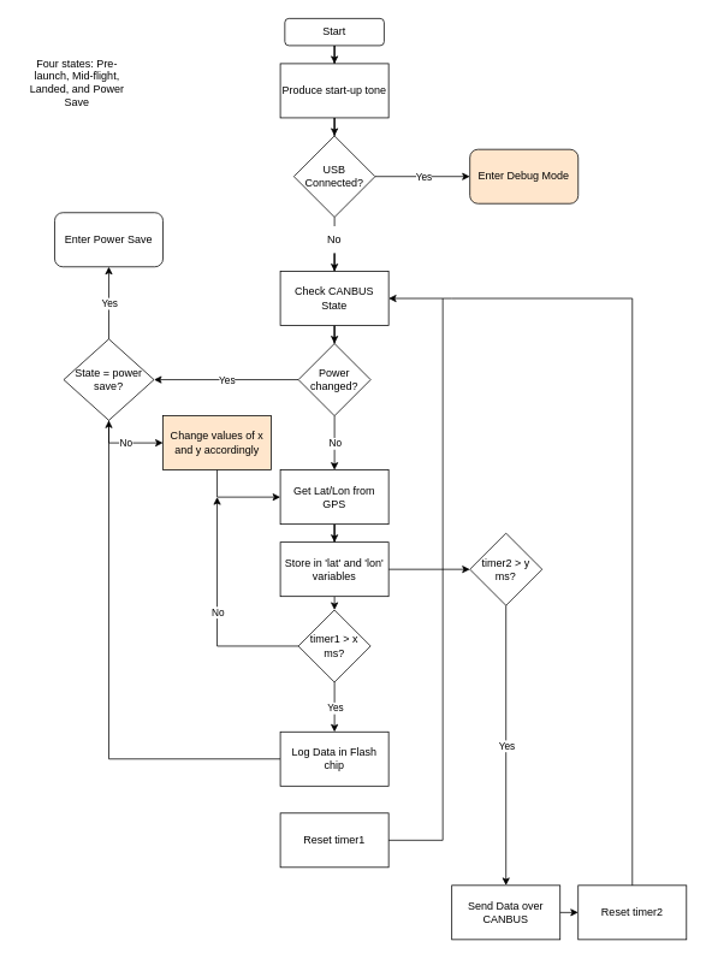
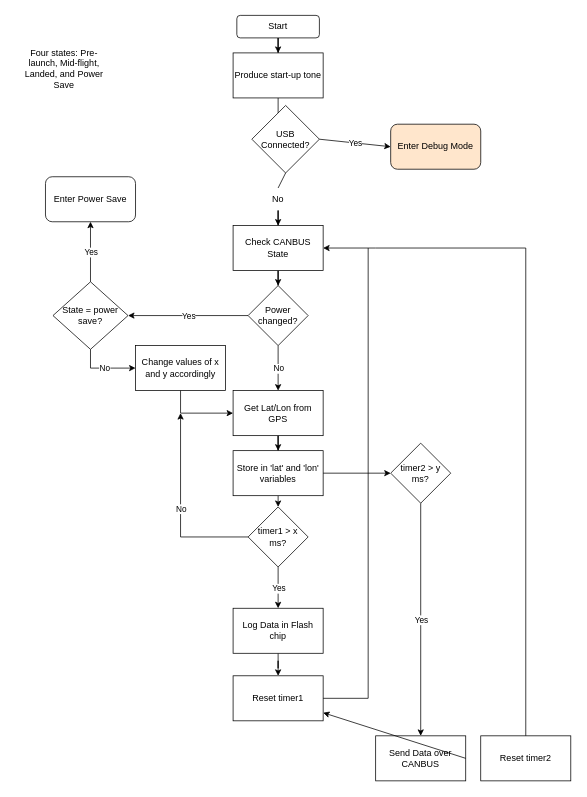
- <mxCell id="4" value="USB Connected?" style="rhombus;whiteSpace=wrap;html=1;" vertex="1" parent="1"><mxGeometry x="325" y="150" width="90" height="90" as="geometry" /></mxCell>
+ <mxCell id="4" value="USB Connected?" style="rhombus;whiteSpace=wrap;html=1;" vertex="1" parent="1"><mxGeometry x="335" y="140" width="90" height="90" as="geometry" /></mxCell>
- <mxCell id="26" value="Change values of x and y accordingly" style="rounded=0;whiteSpace=wrap;html=1;fillColor=#ffe6cc;" vertex="1" parent="1"><mxGeometry x="180" y="460" width="120" height="60" as="geometry" /></mxCell>
+ <mxCell id="26" value="Change values of x and y accordingly" style="rounded=0;whiteSpace=wrap;html=1;" vertex="1" parent="1"><mxGeometry x="180" y="460" width="120" height="60" as="geometry" /></mxCell>
- <mxCell id="16" value="" style="edgeStyle=orthogonalEdgeStyle;rounded=0;orthogonalLoop=1;jettySize=auto;html=1;" edge="1" parent="1" source="17" target="29"><mxGeometry relative="1" as="geometry" /></mxCell>
+ <mxCell id="16" value="" style="edgeStyle=orthogonalEdgeStyle;rounded=0;orthogonalLoop=1;jettySize=auto;html=1;" edge="1" parent="1" source="17" target="20"><mxGeometry relative="1" as="geometry" /></mxCell>
- <mxCell id="22" value="" style="endArrow=classic;html=1;rounded=0;exitX=1;exitY=0.5;exitDx=0;exitDy=0;entryX=0;entryY=0.5;entryDx=0;entryDy=0;" edge="1" parent="1" source="19" target="21"><mxGeometry width="50" height="50" relative="1" as="geometry"><mxPoint x="340" y="1530" as="sourcePoint" /><mxPoint x="390" y="1480" as="targetPoint" /></mxGeometry></mxCell>
+ <mxCell id="22" value="" style="endArrow=classic;html=1;rounded=0;exitX=1;exitY=0.5;exitDx=0;exitDy=0;" edge="1" parent="1" source="19" target="20"><mxGeometry width="50" height="50" relative="1" as="geometry"><mxPoint x="340" y="1530" as="sourcePoint" /><mxPoint x="390" y="1480" as="targetPoint" /></mxGeometry></mxCell>
